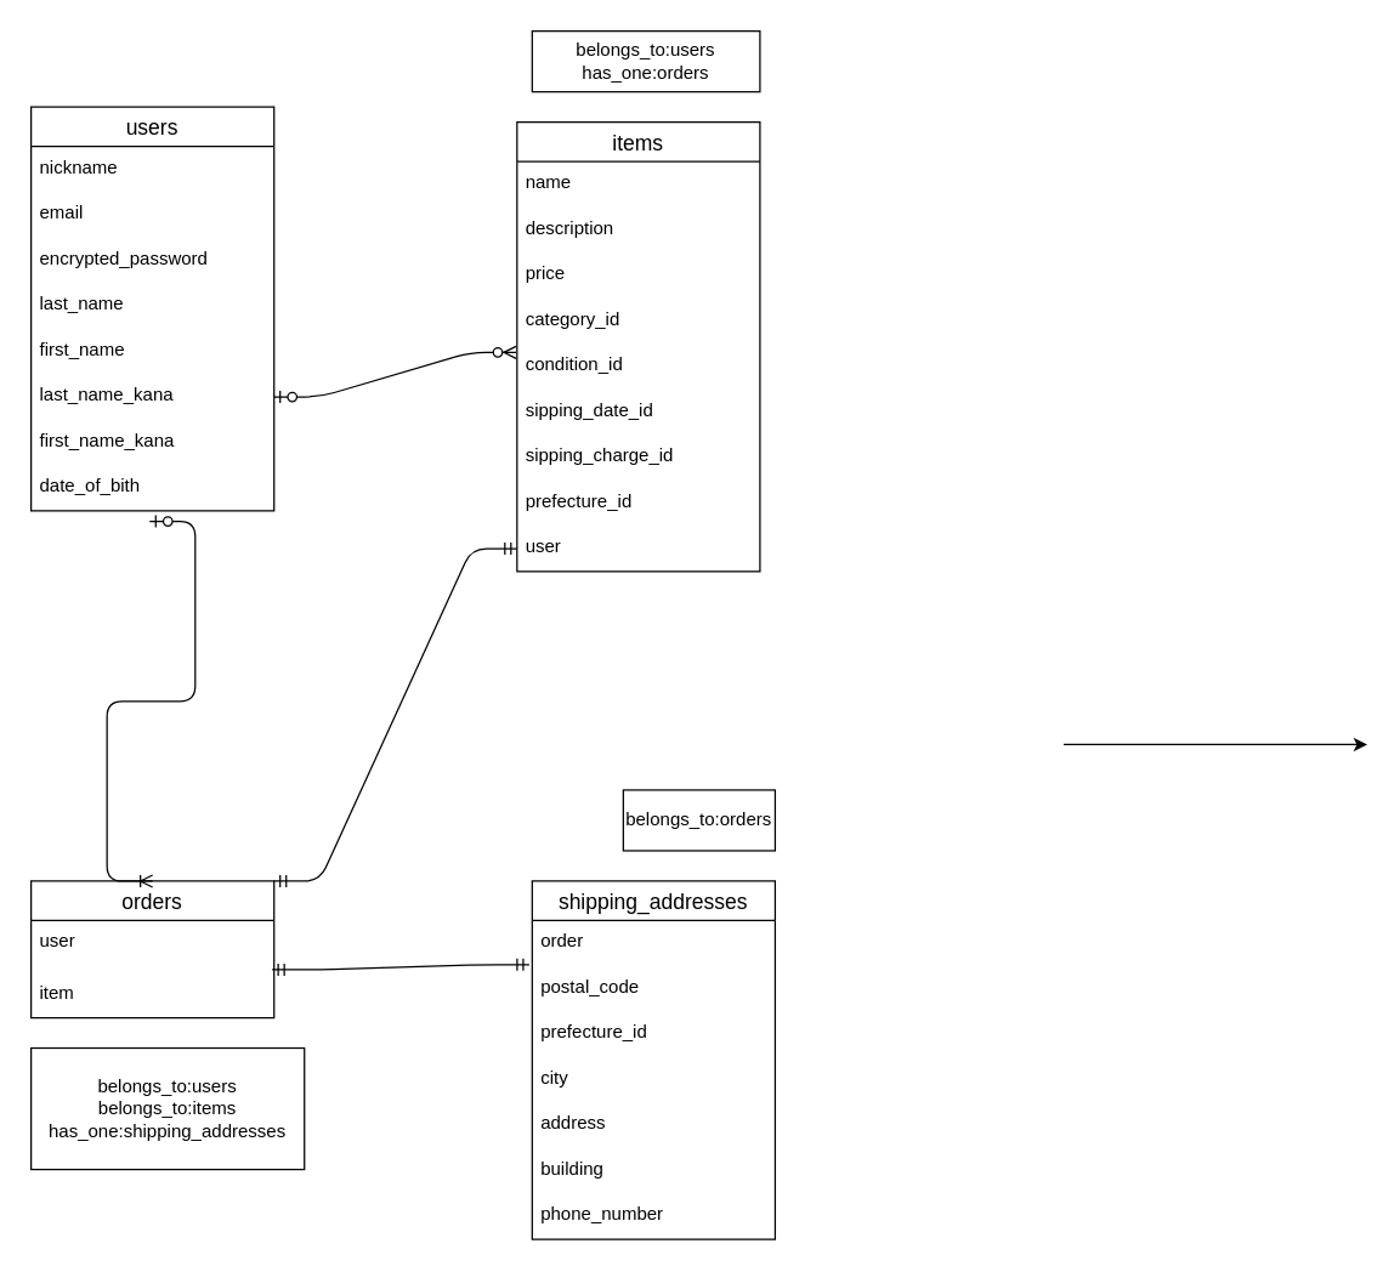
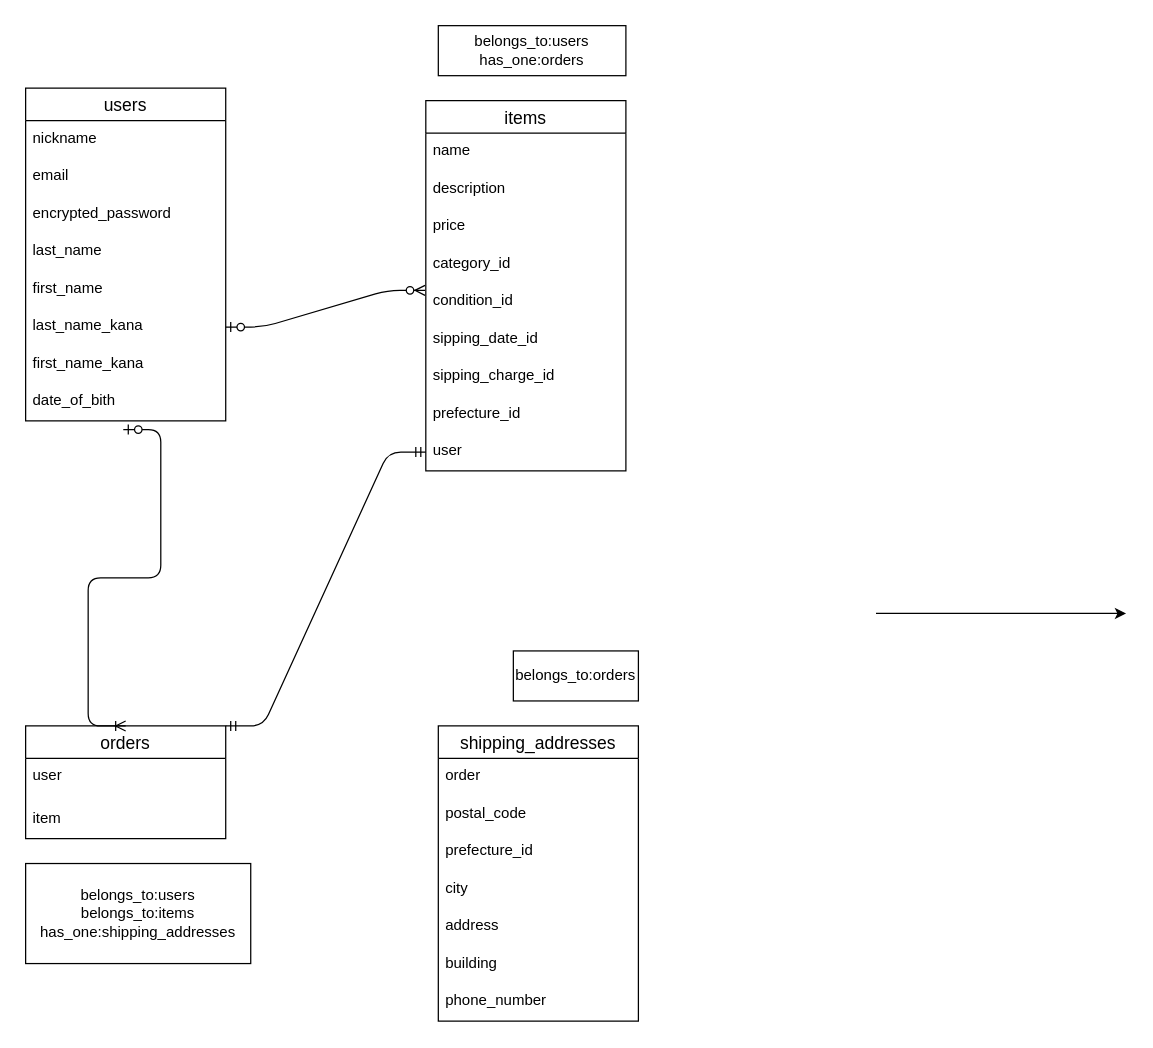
- <mxCell id="33" value="" style="edgeStyle=entityRelationEdgeStyle;fontSize=12;html=1;endArrow=ERmandOne;startArrow=ERmandOne;exitX=0.992;exitY=-0.056;exitDx=0;exitDy=0;exitPerimeter=0;entryX=-0.012;entryY=0.967;entryDx=0;entryDy=0;entryPerimeter=0;" edge="1" parent="1" source="24" target="26"><mxGeometry width="100" height="100" relative="1" as="geometry"><mxPoint x="280" y="550" as="sourcePoint" /><mxPoint x="340" y="554" as="targetPoint" /></mxGeometry></mxCell>
